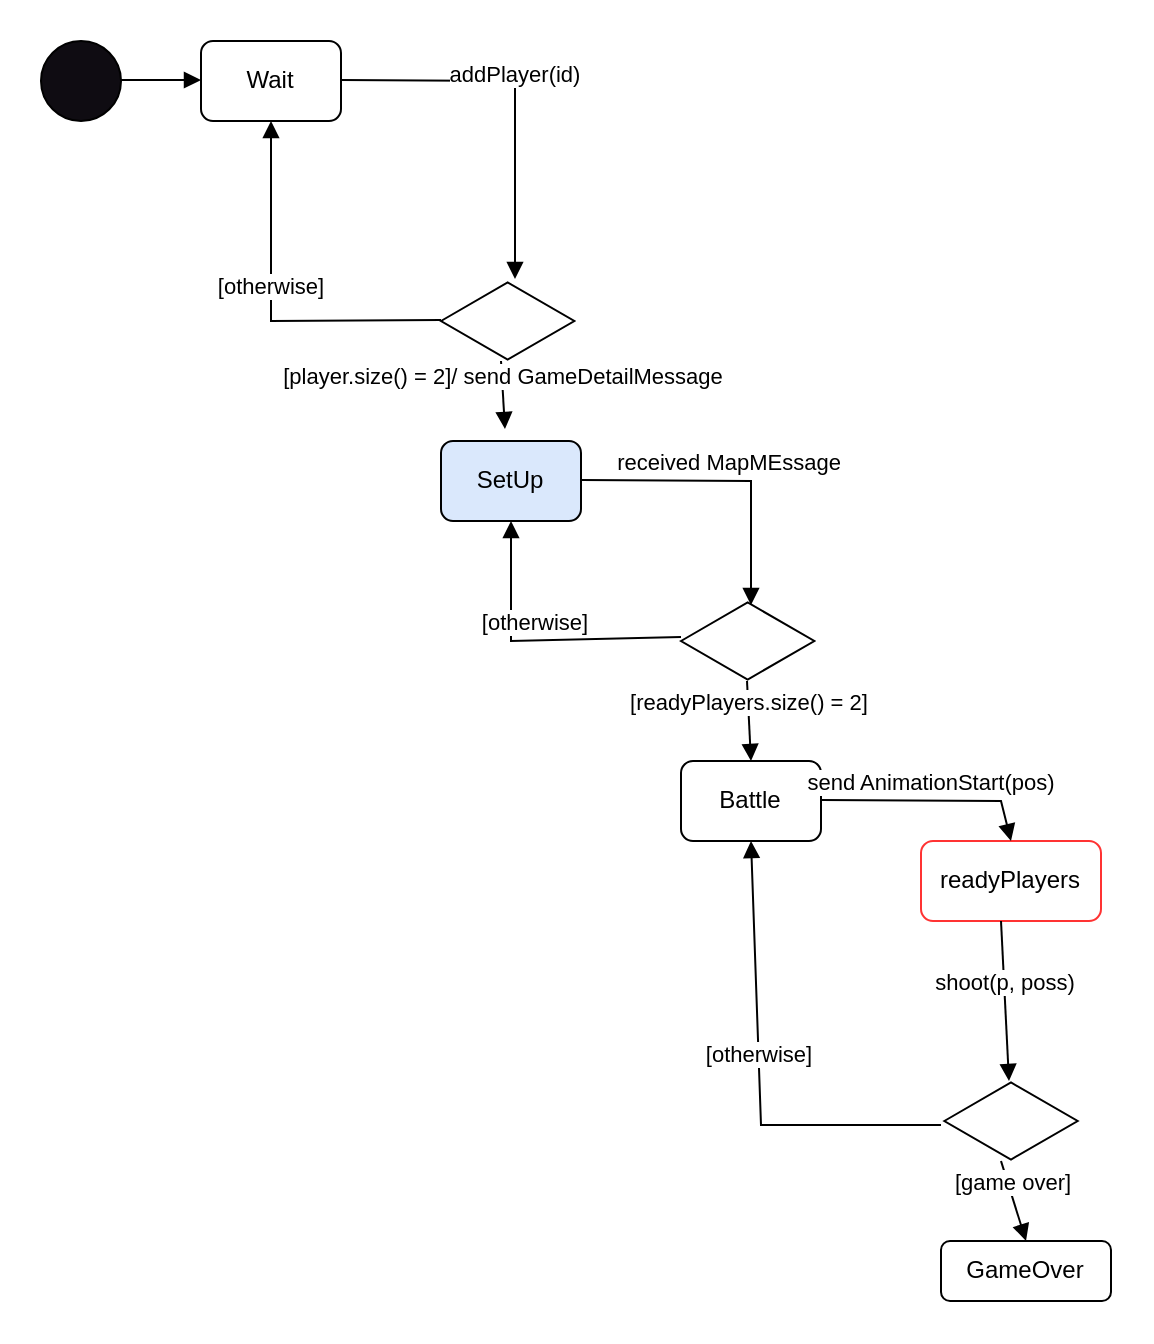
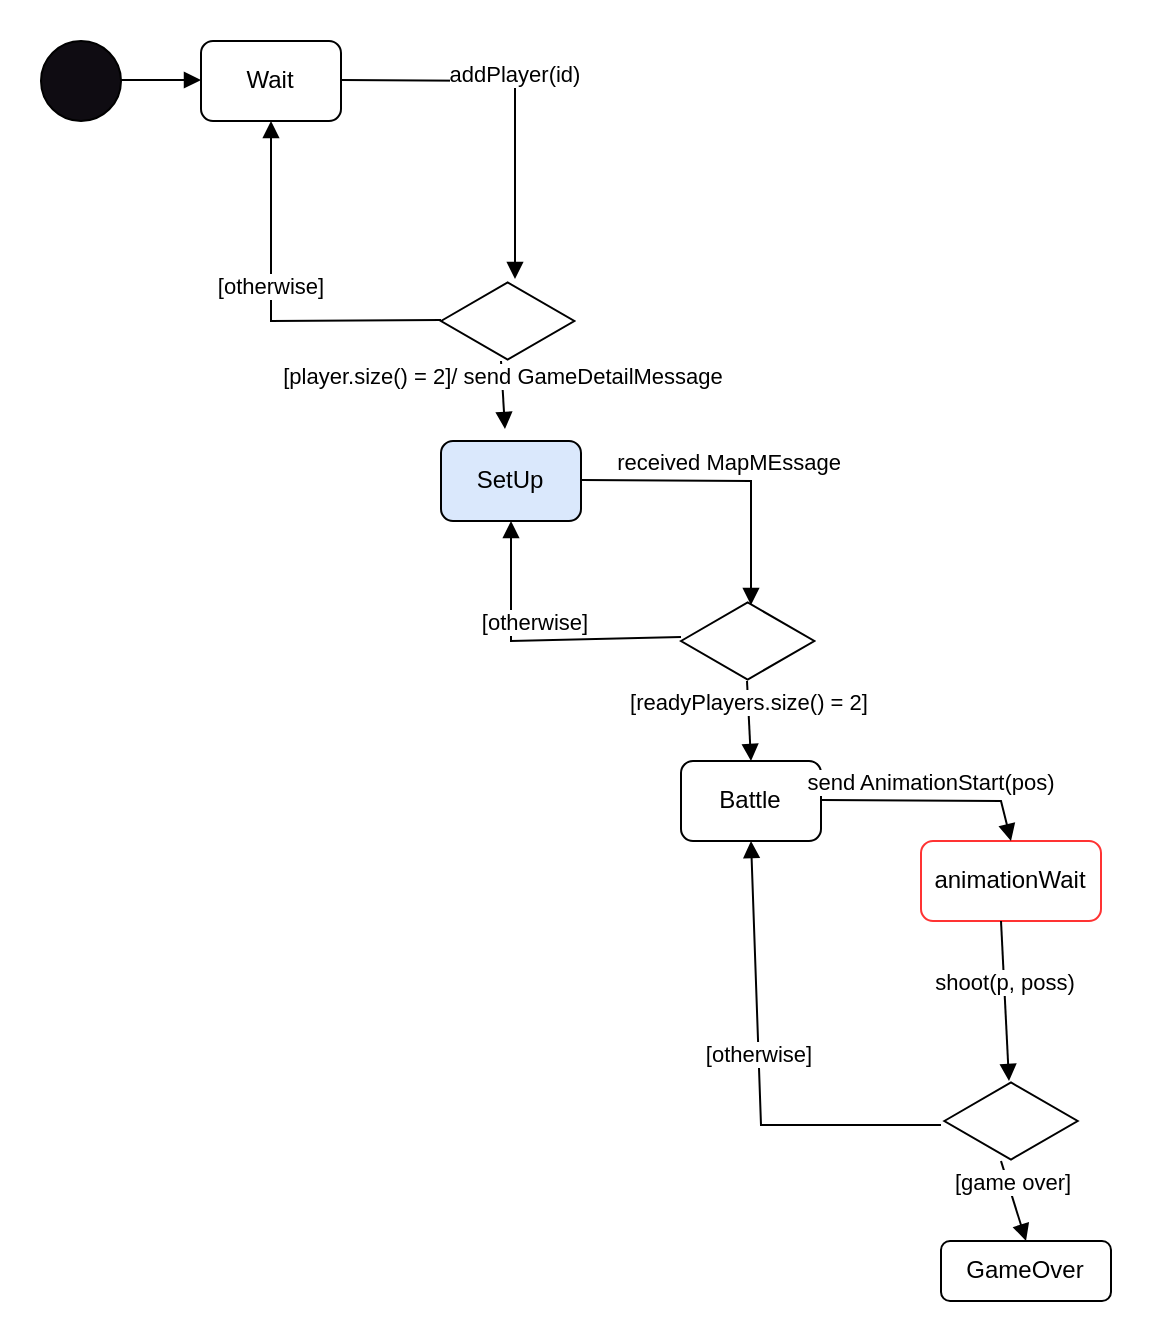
- <mxCell id="15" value="readyPlayers" style="rounded=1;whiteSpace=wrap;html=1;strokeColor=#FF3333;" vertex="1" parent="1"><mxGeometry x="460" y="420" width="90" height="40" as="geometry" /></mxCell>
+ <mxCell id="15" value="animationWait" style="rounded=1;whiteSpace=wrap;html=1;strokeColor=#FF3333;" vertex="1" parent="1"><mxGeometry x="460" y="420" width="90" height="40" as="geometry" /></mxCell>
